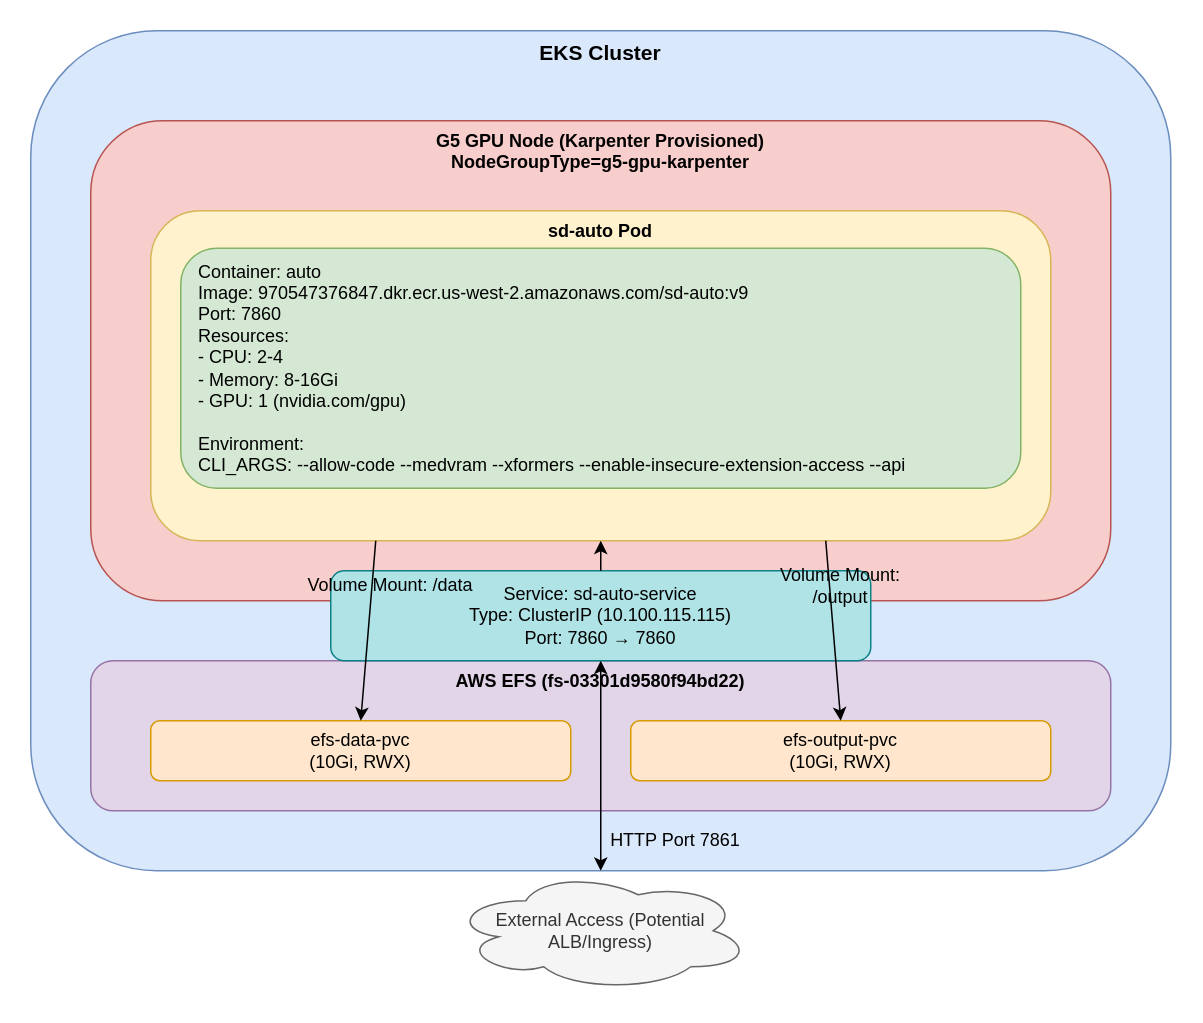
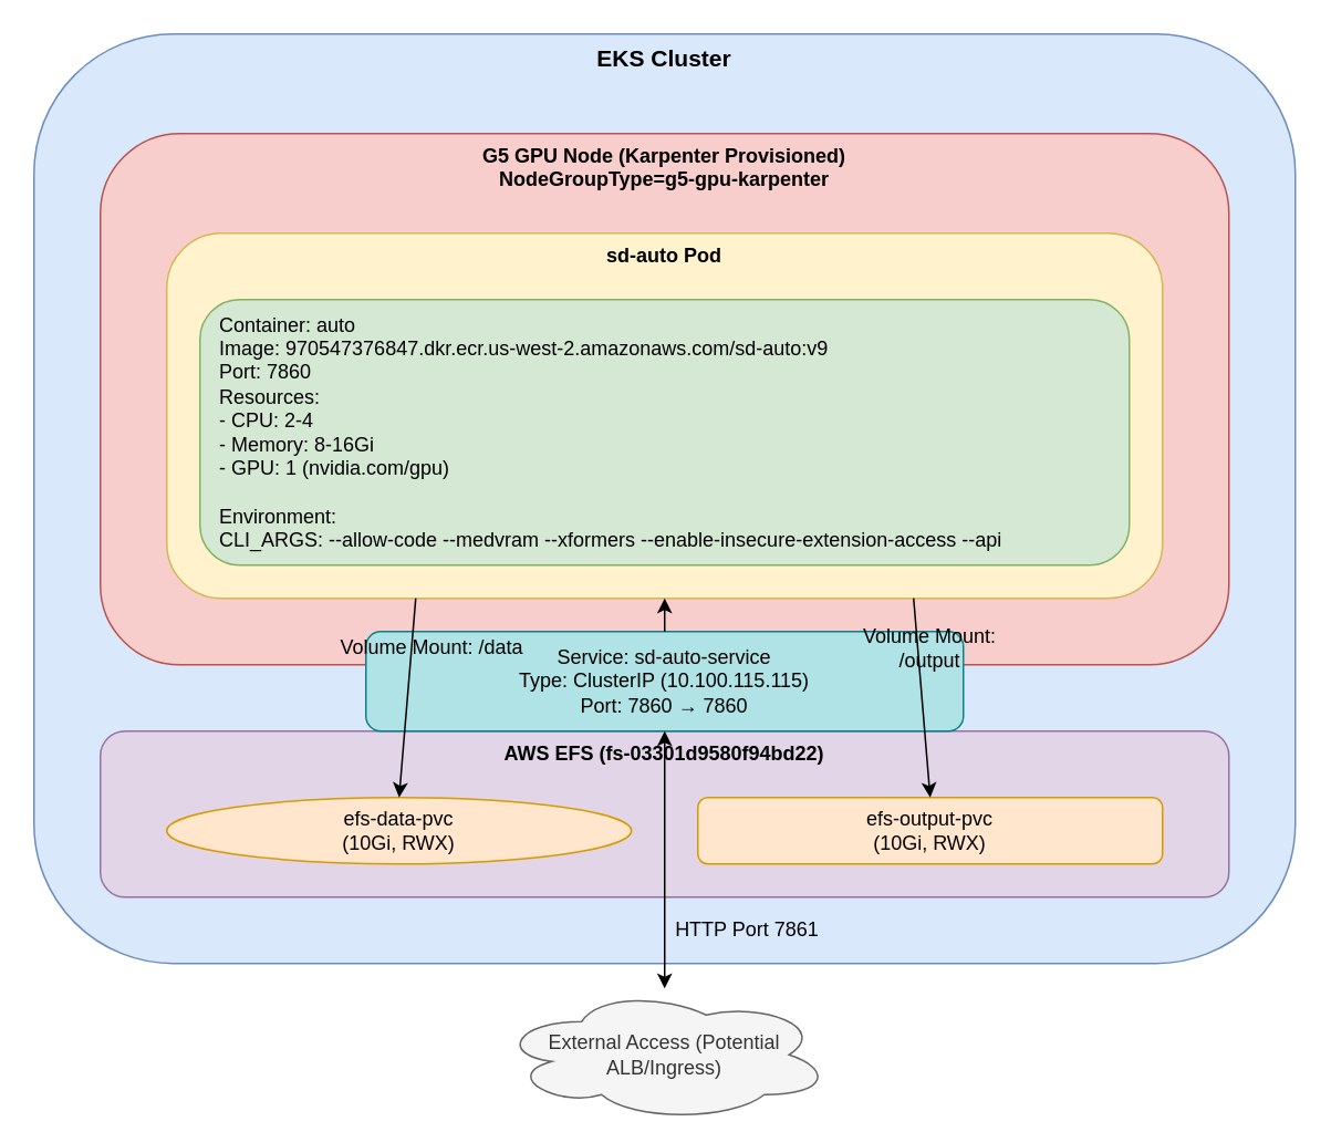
- <mxCell id="5" value="Container: auto&#10;Image: 970547376847.dkr.ecr.us-west-2.amazonaws.com/sd-auto:v9&#10;Port: 7860&#10;Resources:&#10;- CPU: 2-4&#10;- Memory: 8-16Gi&#10;- GPU: 1 (nvidia.com/gpu)&#10;&#10;Environment:&#10;CLI_ARGS: --allow-code --medvram --xformers --enable-insecure-extension-access --api" style="rounded=1;whiteSpace=wrap;html=1;fillColor=#d5e8d4;strokeColor=#82b366;align=left;spacingLeft=10;" vertex="1" parent="1"><mxGeometry x="120" y="165" width="560" height="160" as="geometry" /></mxCell>
+ <mxCell id="5" value="Container: auto&#10;Image: 970547376847.dkr.ecr.us-west-2.amazonaws.com/sd-auto:v9&#10;Port: 7860&#10;Resources:&#10;- CPU: 2-4&#10;- Memory: 8-16Gi&#10;- GPU: 1 (nvidia.com/gpu)&#10;&#10;Environment:&#10;CLI_ARGS: --allow-code --medvram --xformers --enable-insecure-extension-access --api" style="rounded=1;whiteSpace=wrap;html=1;fillColor=#d5e8d4;strokeColor=#82b366;align=left;spacingLeft=10;" vertex="1" parent="1"><mxGeometry x="120" y="180" width="560" height="160" as="geometry" /></mxCell>
- <mxCell id="7" value="efs-data-pvc&#10;(10Gi, RWX)" style="rounded=1;whiteSpace=wrap;html=1;fillColor=#ffe6cc;strokeColor=#d79b00;" vertex="1" parent="1"><mxGeometry x="100" y="480" width="280" height="40" as="geometry" /></mxCell>
+ <mxCell id="7" value="efs-data-pvc&#10;(10Gi, RWX)" style="ellipse;whiteSpace=wrap;html=1;fillColor=#ffe6cc;strokeColor=#d79b00;" vertex="1" parent="1"><mxGeometry x="100" y="480" width="280" height="40" as="geometry" /></mxCell>
- <mxCell id="15" value="External Access (Potential ALB/Ingress)" style="ellipse;shape=cloud;whiteSpace=wrap;html=1;fillColor=#f5f5f5;strokeColor=#666666;fontColor=#333333;" vertex="1" parent="1"><mxGeometry x="300" y="580" width="200" height="80" as="geometry" /></mxCell>
+ <mxCell id="15" value="External Access (Potential ALB/Ingress)" style="ellipse;shape=cloud;whiteSpace=wrap;html=1;fillColor=#f5f5f5;strokeColor=#666666;fontColor=#333333;" vertex="1" parent="1"><mxGeometry x="300" y="595" width="200" height="80" as="geometry" /></mxCell>
